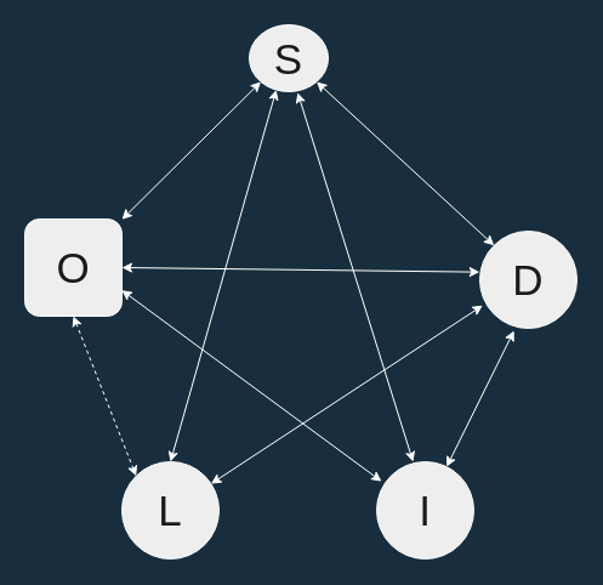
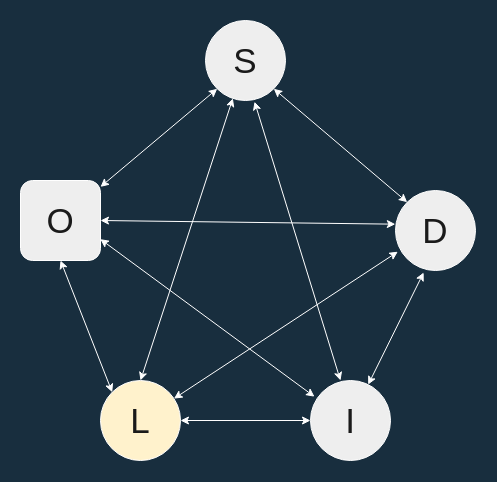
- <mxCell id="2" value="&lt;font style=&quot;font-size: 35px&quot;&gt;S&lt;/font&gt;" style="ellipse;whiteSpace=wrap;html=1;aspect=fixed;fillColor=#EEEEEE;strokeColor=#FFFFFF;fontColor=#1A1A1A;" vertex="1" parent="1"><mxGeometry x="205" y="20" width="65" height="55" as="geometry" /></mxCell>
+ <mxCell id="2" value="&lt;font style=&quot;font-size: 35px&quot;&gt;S&lt;/font&gt;" style="ellipse;whiteSpace=wrap;html=1;aspect=fixed;fillColor=#EEEEEE;strokeColor=#FFFFFF;fontColor=#1A1A1A;" vertex="1" parent="1"><mxGeometry x="205" y="20" width="80" height="80" as="geometry" /></mxCell>
- <mxCell id="10" value="" style="endArrow=classic;startArrow=classic;html=1;exitX=0.5;exitY=1;exitDx=0;exitDy=0;entryX=0;entryY=0;entryDx=0;entryDy=0;strokeColor=#FFFFFF;fontColor=#FFFFFF;labelBackgroundColor=#182E3E;dashed=1;" edge="1" parent="1" source="3" target="6"><mxGeometry width="50" height="50" relative="1" as="geometry"><mxPoint x="300" y="280" as="sourcePoint" /><mxPoint x="350" y="230" as="targetPoint" /></mxGeometry></mxCell>
+ <mxCell id="10" value="" style="endArrow=classic;startArrow=classic;html=1;exitX=0.5;exitY=1;exitDx=0;exitDy=0;entryX=0;entryY=0;entryDx=0;entryDy=0;strokeColor=#FFFFFF;fontColor=#FFFFFF;labelBackgroundColor=#182E3E;" edge="1" parent="1" source="3" target="6"><mxGeometry width="50" height="50" relative="1" as="geometry"><mxPoint x="300" y="280" as="sourcePoint" /><mxPoint x="350" y="230" as="targetPoint" /></mxGeometry></mxCell>
- <mxCell id="6" value="&lt;font style=&quot;font-size: 35px&quot;&gt;L&lt;/font&gt;" style="ellipse;whiteSpace=wrap;html=1;aspect=fixed;fillColor=#EEEEEE;strokeColor=#FFFFFF;fontColor=#1A1A1A;" vertex="1" parent="1"><mxGeometry x="100" y="380" width="80" height="80" as="geometry" /></mxCell>
+ <mxCell id="6" value="&lt;font style=&quot;font-size: 35px&quot;&gt;L&lt;/font&gt;" style="ellipse;whiteSpace=wrap;html=1;aspect=fixed;fillColor=#fff2cc;strokeColor=#FFFFFF;fontColor=#1A1A1A;" vertex="1" parent="1"><mxGeometry x="100" y="380" width="80" height="80" as="geometry" /></mxCell>
+ <mxCell id="11" value="" style="endArrow=classic;startArrow=classic;html=1;exitX=1;exitY=0.5;exitDx=0;exitDy=0;entryX=0;entryY=0.5;entryDx=0;entryDy=0;strokeColor=#FFFFFF;fontColor=#FFFFFF;labelBackgroundColor=#182E3E;" edge="1" parent="1" source="6" target="5"><mxGeometry width="50" height="50" relative="1" as="geometry"><mxPoint x="300" y="280" as="sourcePoint" /><mxPoint x="350" y="230" as="targetPoint" /></mxGeometry></mxCell>
